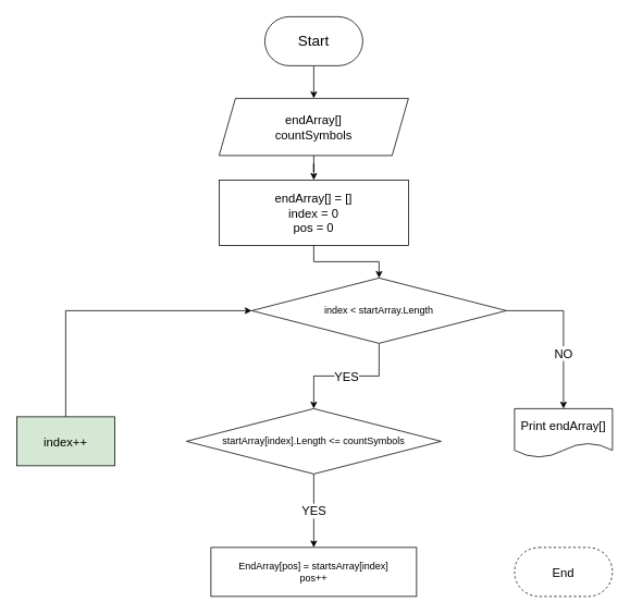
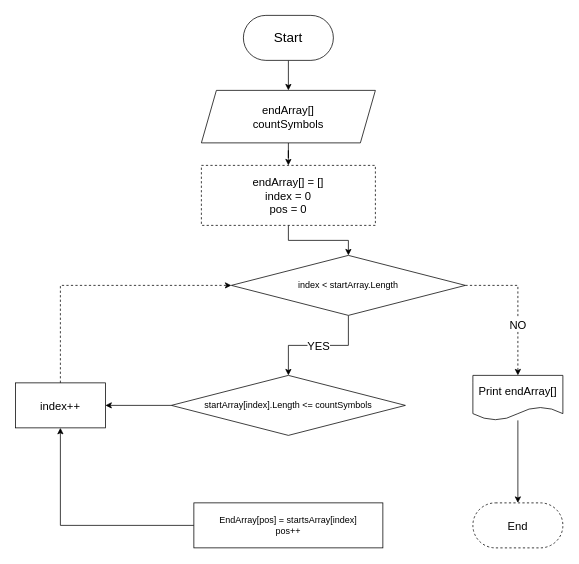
- <mxCell id="10" value="&lt;font style=&quot;font-size: 15px;&quot;&gt;endArray[] = []&lt;br&gt;index = 0&lt;br&gt;pos = 0&lt;br&gt;&lt;/font&gt;" style="whiteSpace=wrap;html=1;" vertex="1" parent="1"><mxGeometry x="268" y="220" width="232" height="80" as="geometry" /></mxCell>
+ <mxCell id="10" value="&lt;font style=&quot;font-size: 15px;&quot;&gt;endArray[] = []&lt;br&gt;index = 0&lt;br&gt;pos = 0&lt;br&gt;&lt;/font&gt;" style="whiteSpace=wrap;html=1;dashed=1;" vertex="1" parent="1"><mxGeometry x="268" y="220" width="232" height="80" as="geometry" /></mxCell>
- <mxCell id="16" style="edgeStyle=orthogonalEdgeStyle;rounded=0;orthogonalLoop=1;jettySize=auto;html=1;exitX=0.5;exitY=0;exitDx=0;exitDy=0;entryX=0;entryY=0.5;entryDx=0;entryDy=0;fontSize=15;" edge="1" parent="1" source="17" target="8"><mxGeometry relative="1" as="geometry" /></mxCell>
+ <mxCell id="16" style="edgeStyle=orthogonalEdgeStyle;rounded=0;orthogonalLoop=1;jettySize=auto;html=1;exitX=0.5;exitY=0;exitDx=0;exitDy=0;entryX=0;entryY=0.5;entryDx=0;entryDy=0;fontSize=15;dashed=1;" edge="1" parent="1" source="17" target="8"><mxGeometry relative="1" as="geometry" /></mxCell>
- <mxCell id="7" value="NO" style="edgeStyle=orthogonalEdgeStyle;rounded=0;orthogonalLoop=1;jettySize=auto;html=1;fontSize=15;entryX=0.5;entryY=0;entryDx=0;entryDy=0;" edge="1" parent="1" source="8" target="19"><mxGeometry x="0.286" relative="1" as="geometry"><mxPoint x="690" y="470" as="targetPoint" /><mxPoint as="offset" /></mxGeometry></mxCell>
+ <mxCell id="7" value="NO" style="edgeStyle=orthogonalEdgeStyle;rounded=0;orthogonalLoop=1;jettySize=auto;html=1;fontSize=15;entryX=0.5;entryY=0;entryDx=0;entryDy=0;dashed=1;" edge="1" parent="1" source="8" target="19"><mxGeometry x="0.286" relative="1" as="geometry"><mxPoint x="690" y="470" as="targetPoint" /><mxPoint as="offset" /></mxGeometry></mxCell>
- <mxCell id="17" value="index++" style="rounded=0;whiteSpace=wrap;html=1;fontSize=15;fillColor=#d5e8d4;" vertex="1" parent="1"><mxGeometry x="20" y="510" width="120" height="60" as="geometry" /></mxCell>
+ <mxCell id="17" value="index++" style="rounded=0;whiteSpace=wrap;html=1;fontSize=15;" vertex="1" parent="1"><mxGeometry x="20" y="510" width="120" height="60" as="geometry" /></mxCell>
+ <mxCell id="12" style="edgeStyle=orthogonalEdgeStyle;rounded=0;orthogonalLoop=1;jettySize=auto;html=1;exitX=0;exitY=0.5;exitDx=0;exitDy=0;entryX=1;entryY=0.5;entryDx=0;entryDy=0;fontSize=15;" edge="1" parent="1" source="13" target="17"><mxGeometry relative="1" as="geometry" /></mxCell>
- <mxCell id="11" value="YES" style="edgeStyle=orthogonalEdgeStyle;rounded=0;orthogonalLoop=1;jettySize=auto;html=1;fontSize=15;" edge="1" parent="1" source="13" target="15"><mxGeometry relative="1" as="geometry" /></mxCell>
+ <mxCell id="18" value="" style="edgeStyle=orthogonalEdgeStyle;rounded=0;orthogonalLoop=1;jettySize=auto;html=1;fontSize=15;" edge="1" parent="1" source="19" target="20"><mxGeometry relative="1" as="geometry" /></mxCell>
+ <mxCell id="14" style="edgeStyle=orthogonalEdgeStyle;rounded=0;orthogonalLoop=1;jettySize=auto;html=1;exitX=0;exitY=0.5;exitDx=0;exitDy=0;entryX=0.5;entryY=1;entryDx=0;entryDy=0;fontSize=15;" edge="1" parent="1" source="15" target="17"><mxGeometry relative="1" as="geometry" /></mxCell>
